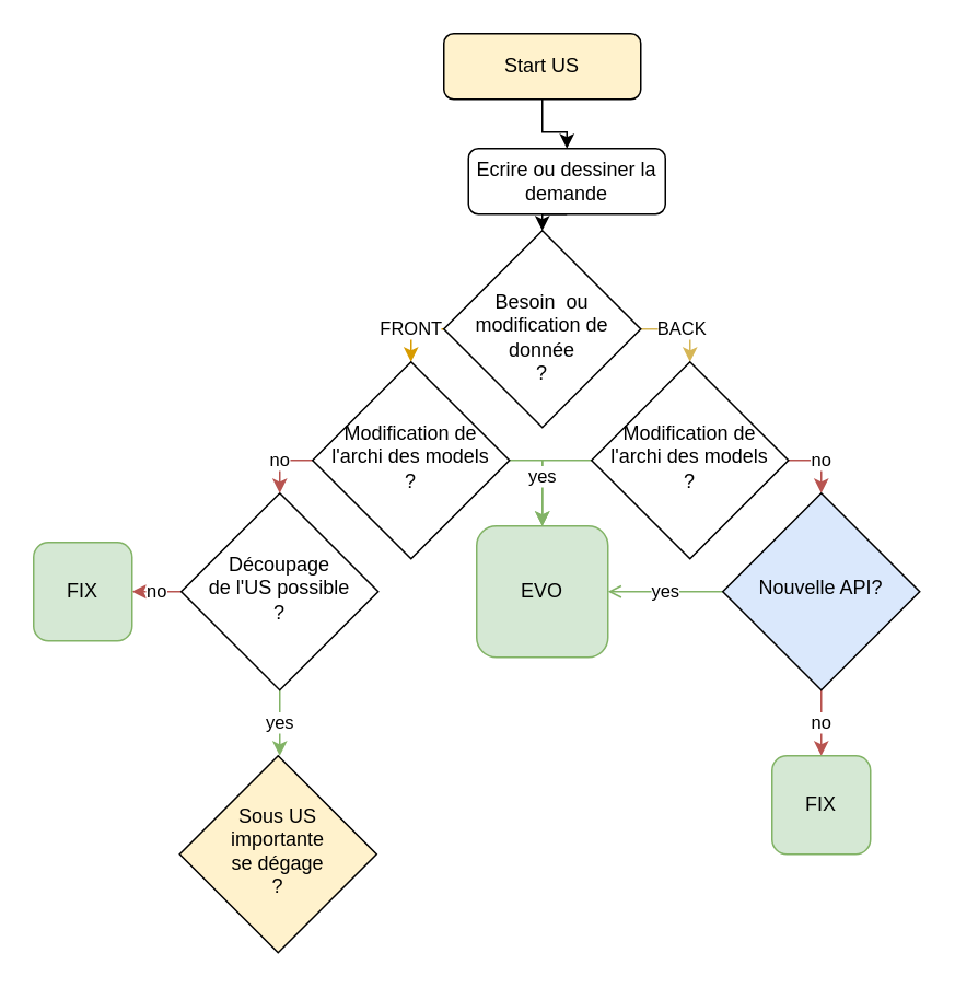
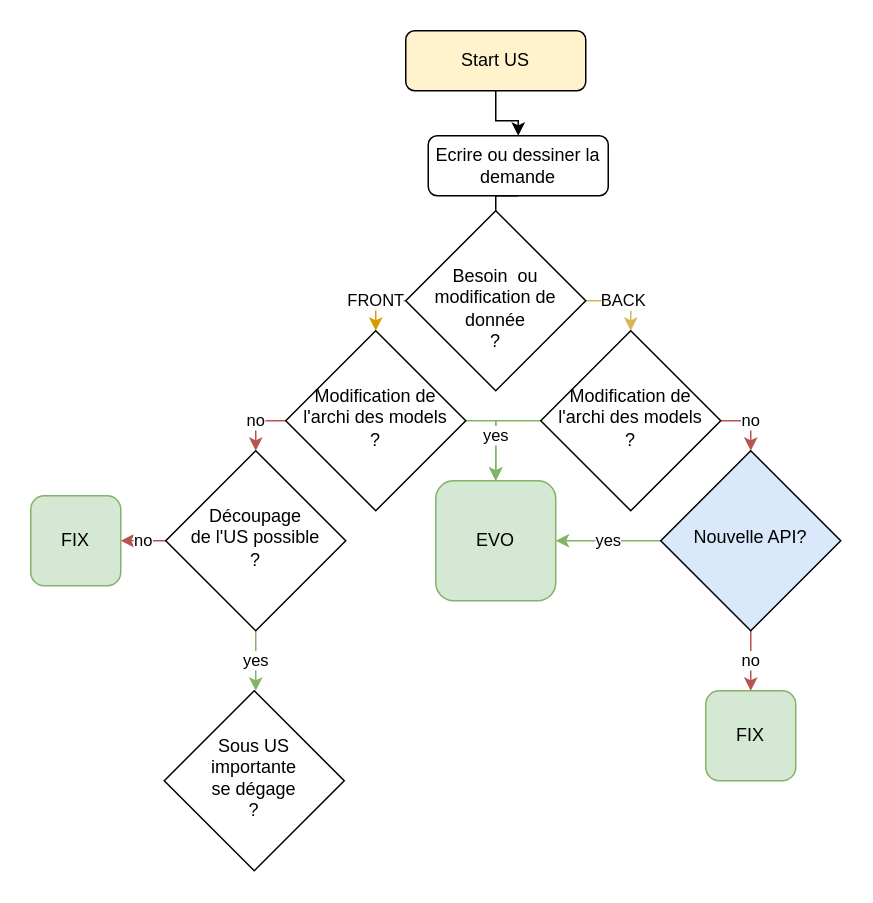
- <mxCell id="2" style="edgeStyle=orthogonalEdgeStyle;rounded=0;orthogonalLoop=1;jettySize=auto;html=1;exitX=0.5;exitY=1;exitDx=0;exitDy=0;entryX=0.5;entryY=0;entryDx=0;entryDy=0;" parent="1" source="3" target="6" edge="1"><mxGeometry relative="1" as="geometry" /></mxCell>
+ <mxCell id="2" style="edgeStyle=orthogonalEdgeStyle;rounded=0;orthogonalLoop=1;jettySize=auto;html=1;exitX=0.5;exitY=1;exitDx=0;exitDy=0;entryX=0.5;entryY=0;entryDx=0;entryDy=0;endArrow=none;" parent="1" source="3" target="6" edge="1"><mxGeometry relative="1" as="geometry" /></mxCell>
- <mxCell id="19" value="yes" style="edgeStyle=orthogonalEdgeStyle;rounded=0;orthogonalLoop=1;jettySize=auto;html=1;exitX=0;exitY=0.5;exitDx=0;exitDy=0;fillColor=#d5e8d4;strokeColor=#82b366;entryX=1;entryY=0.5;entryDx=0;entryDy=0;endArrow=open;" parent="1" source="21" target="15" edge="1"><mxGeometry relative="1" as="geometry"><mxPoint x="390" y="380" as="targetPoint" /></mxGeometry></mxCell>
+ <mxCell id="19" value="yes" style="edgeStyle=orthogonalEdgeStyle;rounded=0;orthogonalLoop=1;jettySize=auto;html=1;exitX=0;exitY=0.5;exitDx=0;exitDy=0;fillColor=#d5e8d4;strokeColor=#82b366;entryX=1;entryY=0.5;entryDx=0;entryDy=0;" parent="1" source="21" target="15" edge="1"><mxGeometry relative="1" as="geometry"><mxPoint x="390" y="380" as="targetPoint" /></mxGeometry></mxCell>
- <mxCell id="22" value="&lt;div&gt;Sous US&lt;/div&gt;&lt;div&gt; importante &lt;br&gt;&lt;/div&gt;&lt;div&gt;se dégage&lt;/div&gt;&lt;div&gt;?&lt;br&gt;&lt;/div&gt;" style="rhombus;whiteSpace=wrap;html=1;shadow=0;fontFamily=Helvetica;fontSize=12;align=center;strokeWidth=1;spacing=6;spacingTop=-4;fillColor=#fff2cc;" parent="1" vertex="1"><mxGeometry x="109" y="460" width="120" height="120" as="geometry" /></mxCell>
+ <mxCell id="22" value="&lt;div&gt;Sous US&lt;/div&gt;&lt;div&gt; importante &lt;br&gt;&lt;/div&gt;&lt;div&gt;se dégage&lt;/div&gt;&lt;div&gt;?&lt;br&gt;&lt;/div&gt;" style="rhombus;whiteSpace=wrap;html=1;shadow=0;fontFamily=Helvetica;fontSize=12;align=center;strokeWidth=1;spacing=6;spacingTop=-4;" parent="1" vertex="1"><mxGeometry x="109" y="460" width="120" height="120" as="geometry" /></mxCell>
